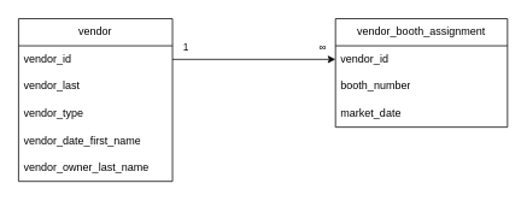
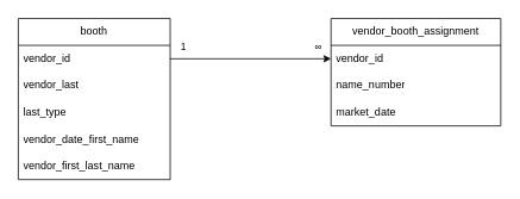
- <mxCell id="2" value="vendor" style="swimlane;fontStyle=0;childLayout=stackLayout;horizontal=1;startSize=30;horizontalStack=0;resizeParent=1;resizeParentMax=0;resizeLast=0;collapsible=1;marginBottom=0;whiteSpace=wrap;html=1;" vertex="1" parent="1"><mxGeometry x="20" y="20" width="170" height="180" as="geometry" /></mxCell>
+ <mxCell id="2" value="booth" style="swimlane;fontStyle=0;childLayout=stackLayout;horizontal=1;startSize=30;horizontalStack=0;resizeParent=1;resizeParentMax=0;resizeLast=0;collapsible=1;marginBottom=0;whiteSpace=wrap;html=1;" vertex="1" parent="1"><mxGeometry x="20" y="20" width="170" height="180" as="geometry" /></mxCell>
- <mxCell id="10" value="booth_number" style="text;strokeColor=none;fillColor=none;align=left;verticalAlign=middle;spacingLeft=4;spacingRight=4;overflow=hidden;points=[[0,0.5],[1,0.5]];portConstraint=eastwest;rotatable=0;whiteSpace=wrap;html=1;" vertex="1" parent="8"><mxGeometry y="60" width="190" height="30" as="geometry" /></mxCell>
+ <mxCell id="10" value="name_number" style="text;strokeColor=none;fillColor=none;align=left;verticalAlign=middle;spacingLeft=4;spacingRight=4;overflow=hidden;points=[[0,0.5],[1,0.5]];portConstraint=eastwest;rotatable=0;whiteSpace=wrap;html=1;" vertex="1" parent="8"><mxGeometry y="60" width="190" height="30" as="geometry" /></mxCell>
- <mxCell id="5" value="&lt;span style=&quot;text-align: center; text-wrap-mode: nowrap;&quot;&gt;vendor_type&lt;/span&gt;" style="text;strokeColor=none;fillColor=none;align=left;verticalAlign=middle;spacingLeft=4;spacingRight=4;overflow=hidden;points=[[0,0.5],[1,0.5]];portConstraint=eastwest;rotatable=0;whiteSpace=wrap;html=1;" vertex="1" parent="2"><mxGeometry y="90" width="170" height="30" as="geometry" /></mxCell>
+ <mxCell id="5" value="&lt;span style=&quot;text-align: center; text-wrap-mode: nowrap;&quot;&gt;last_type&lt;/span&gt;" style="text;strokeColor=none;fillColor=none;align=left;verticalAlign=middle;spacingLeft=4;spacingRight=4;overflow=hidden;points=[[0,0.5],[1,0.5]];portConstraint=eastwest;rotatable=0;whiteSpace=wrap;html=1;" vertex="1" parent="2"><mxGeometry y="90" width="170" height="30" as="geometry" /></mxCell>
- <mxCell id="7" value="&lt;span style=&quot;text-align: center; text-wrap-mode: nowrap;&quot;&gt;vendor_owner_last_name&lt;/span&gt;" style="text;strokeColor=none;fillColor=none;align=left;verticalAlign=middle;spacingLeft=4;spacingRight=4;overflow=hidden;points=[[0,0.5],[1,0.5]];portConstraint=eastwest;rotatable=0;whiteSpace=wrap;html=1;" vertex="1" parent="2"><mxGeometry y="150" width="170" height="30" as="geometry" /></mxCell>
+ <mxCell id="7" value="&lt;span style=&quot;text-align: center; text-wrap-mode: nowrap;&quot;&gt;vendor_first_last_name&lt;/span&gt;" style="text;strokeColor=none;fillColor=none;align=left;verticalAlign=middle;spacingLeft=4;spacingRight=4;overflow=hidden;points=[[0,0.5],[1,0.5]];portConstraint=eastwest;rotatable=0;whiteSpace=wrap;html=1;" vertex="1" parent="2"><mxGeometry y="150" width="170" height="30" as="geometry" /></mxCell>
